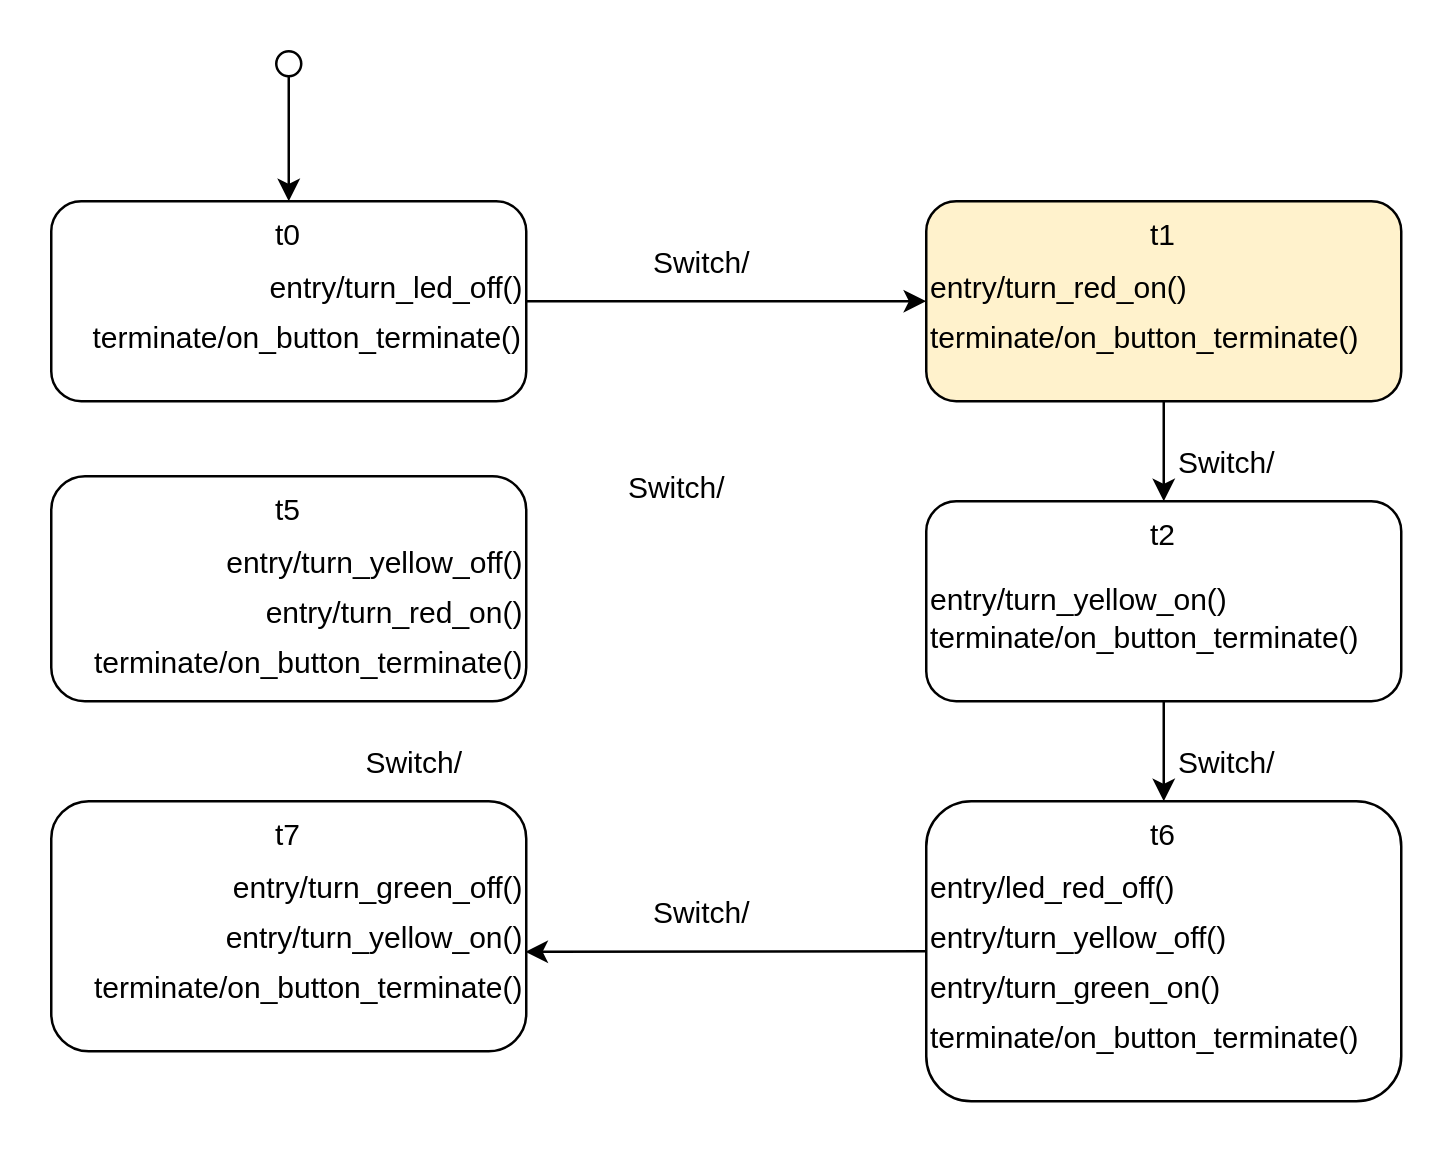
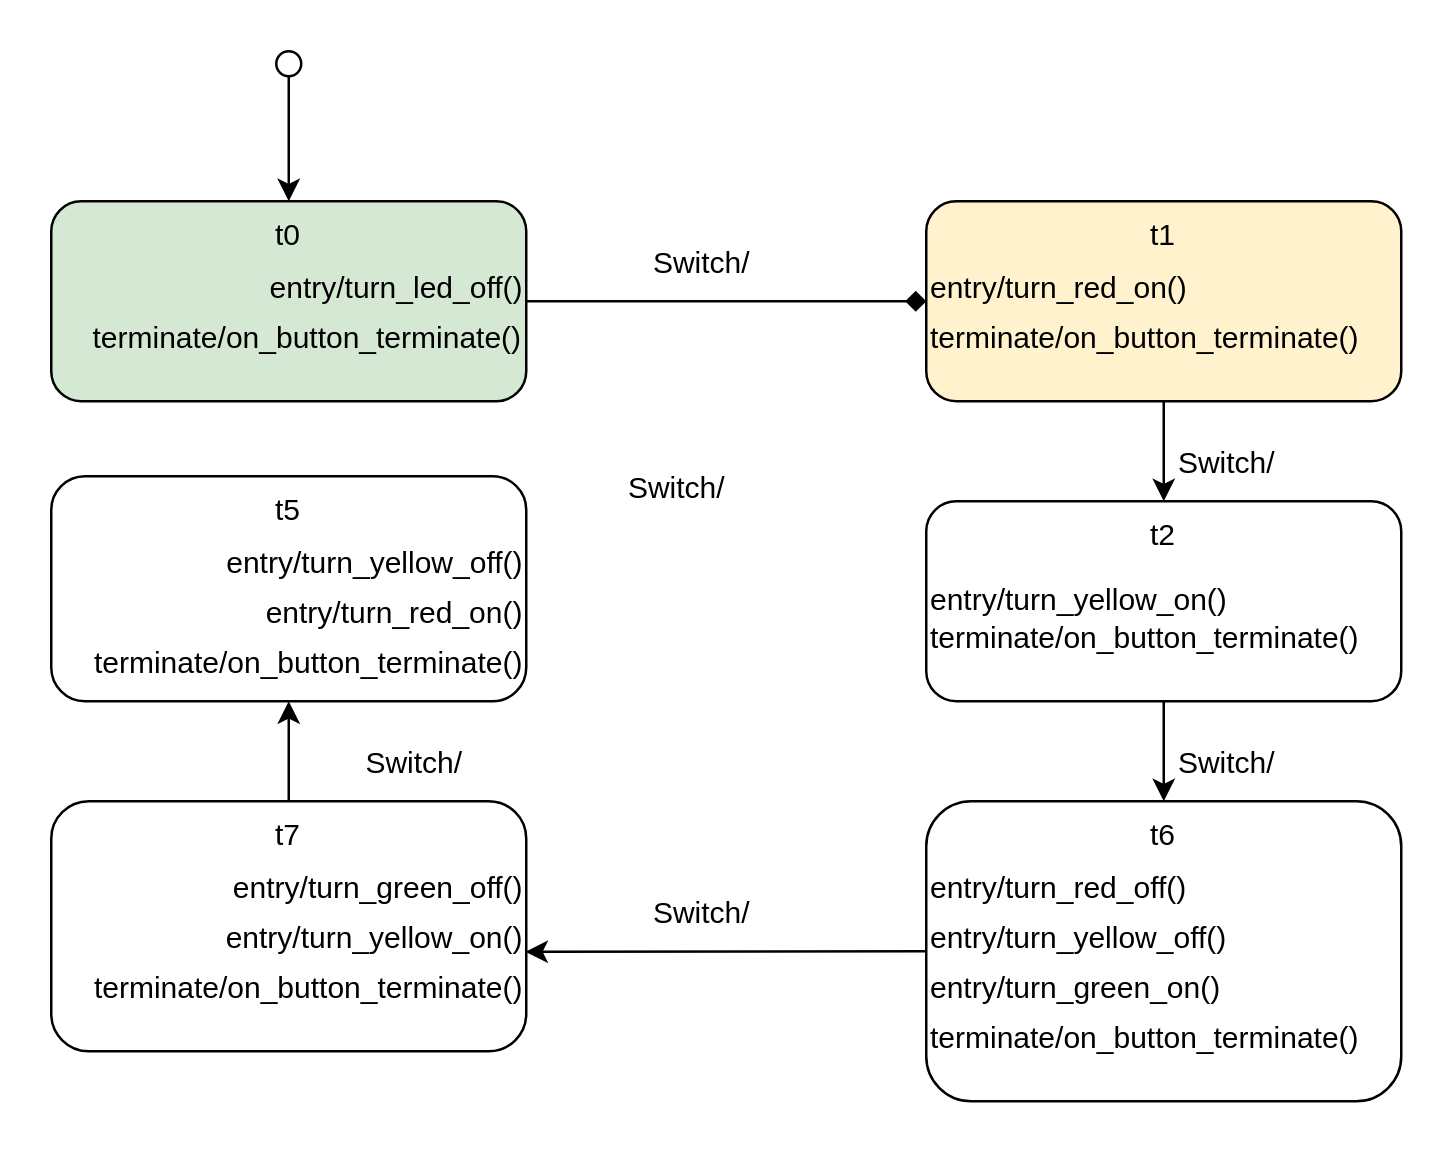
- <mxCell id="3" value="t0" style="rounded=1;whiteSpace=wrap;html=1;verticalAlign=top;" vertex="1" parent="1"><mxGeometry x="20" y="80" width="190" height="80" as="geometry" /></mxCell>
+ <mxCell id="3" value="t0" style="rounded=1;whiteSpace=wrap;html=1;verticalAlign=top;fillColor=#d5e8d4;" vertex="1" parent="1"><mxGeometry x="20" y="80" width="190" height="80" as="geometry" /></mxCell>
- <mxCell id="2" style="edgeStyle=none;html=1;entryX=0;entryY=0.5;entryDx=0;entryDy=0;" edge="1" parent="1" source="3" target="5"><mxGeometry relative="1" as="geometry" /></mxCell>
+ <mxCell id="2" style="edgeStyle=none;html=1;entryX=0;entryY=0.5;entryDx=0;entryDy=0;endArrow=diamond;" edge="1" parent="1" source="3" target="5"><mxGeometry relative="1" as="geometry" /></mxCell>
+ <mxCell id="8" style="edgeStyle=none;html=1;entryX=0.5;entryY=1;entryDx=0;entryDy=0;" edge="1" parent="1" source="9" target="13"><mxGeometry relative="1" as="geometry" /></mxCell>
- <mxCell id="18" value="entry/led_red_off()" style="text;html=1;align=left;verticalAlign=middle;resizable=0;points=[];autosize=1;strokeColor=none;fillColor=none;" vertex="1" parent="1"><mxGeometry x="370" y="340" width="130" height="30" as="geometry" /></mxCell>
+ <mxCell id="18" value="entry/turn_red_off()" style="text;html=1;align=left;verticalAlign=middle;resizable=0;points=[];autosize=1;strokeColor=none;fillColor=none;" vertex="1" parent="1"><mxGeometry x="370" y="340" width="130" height="30" as="geometry" /></mxCell>
